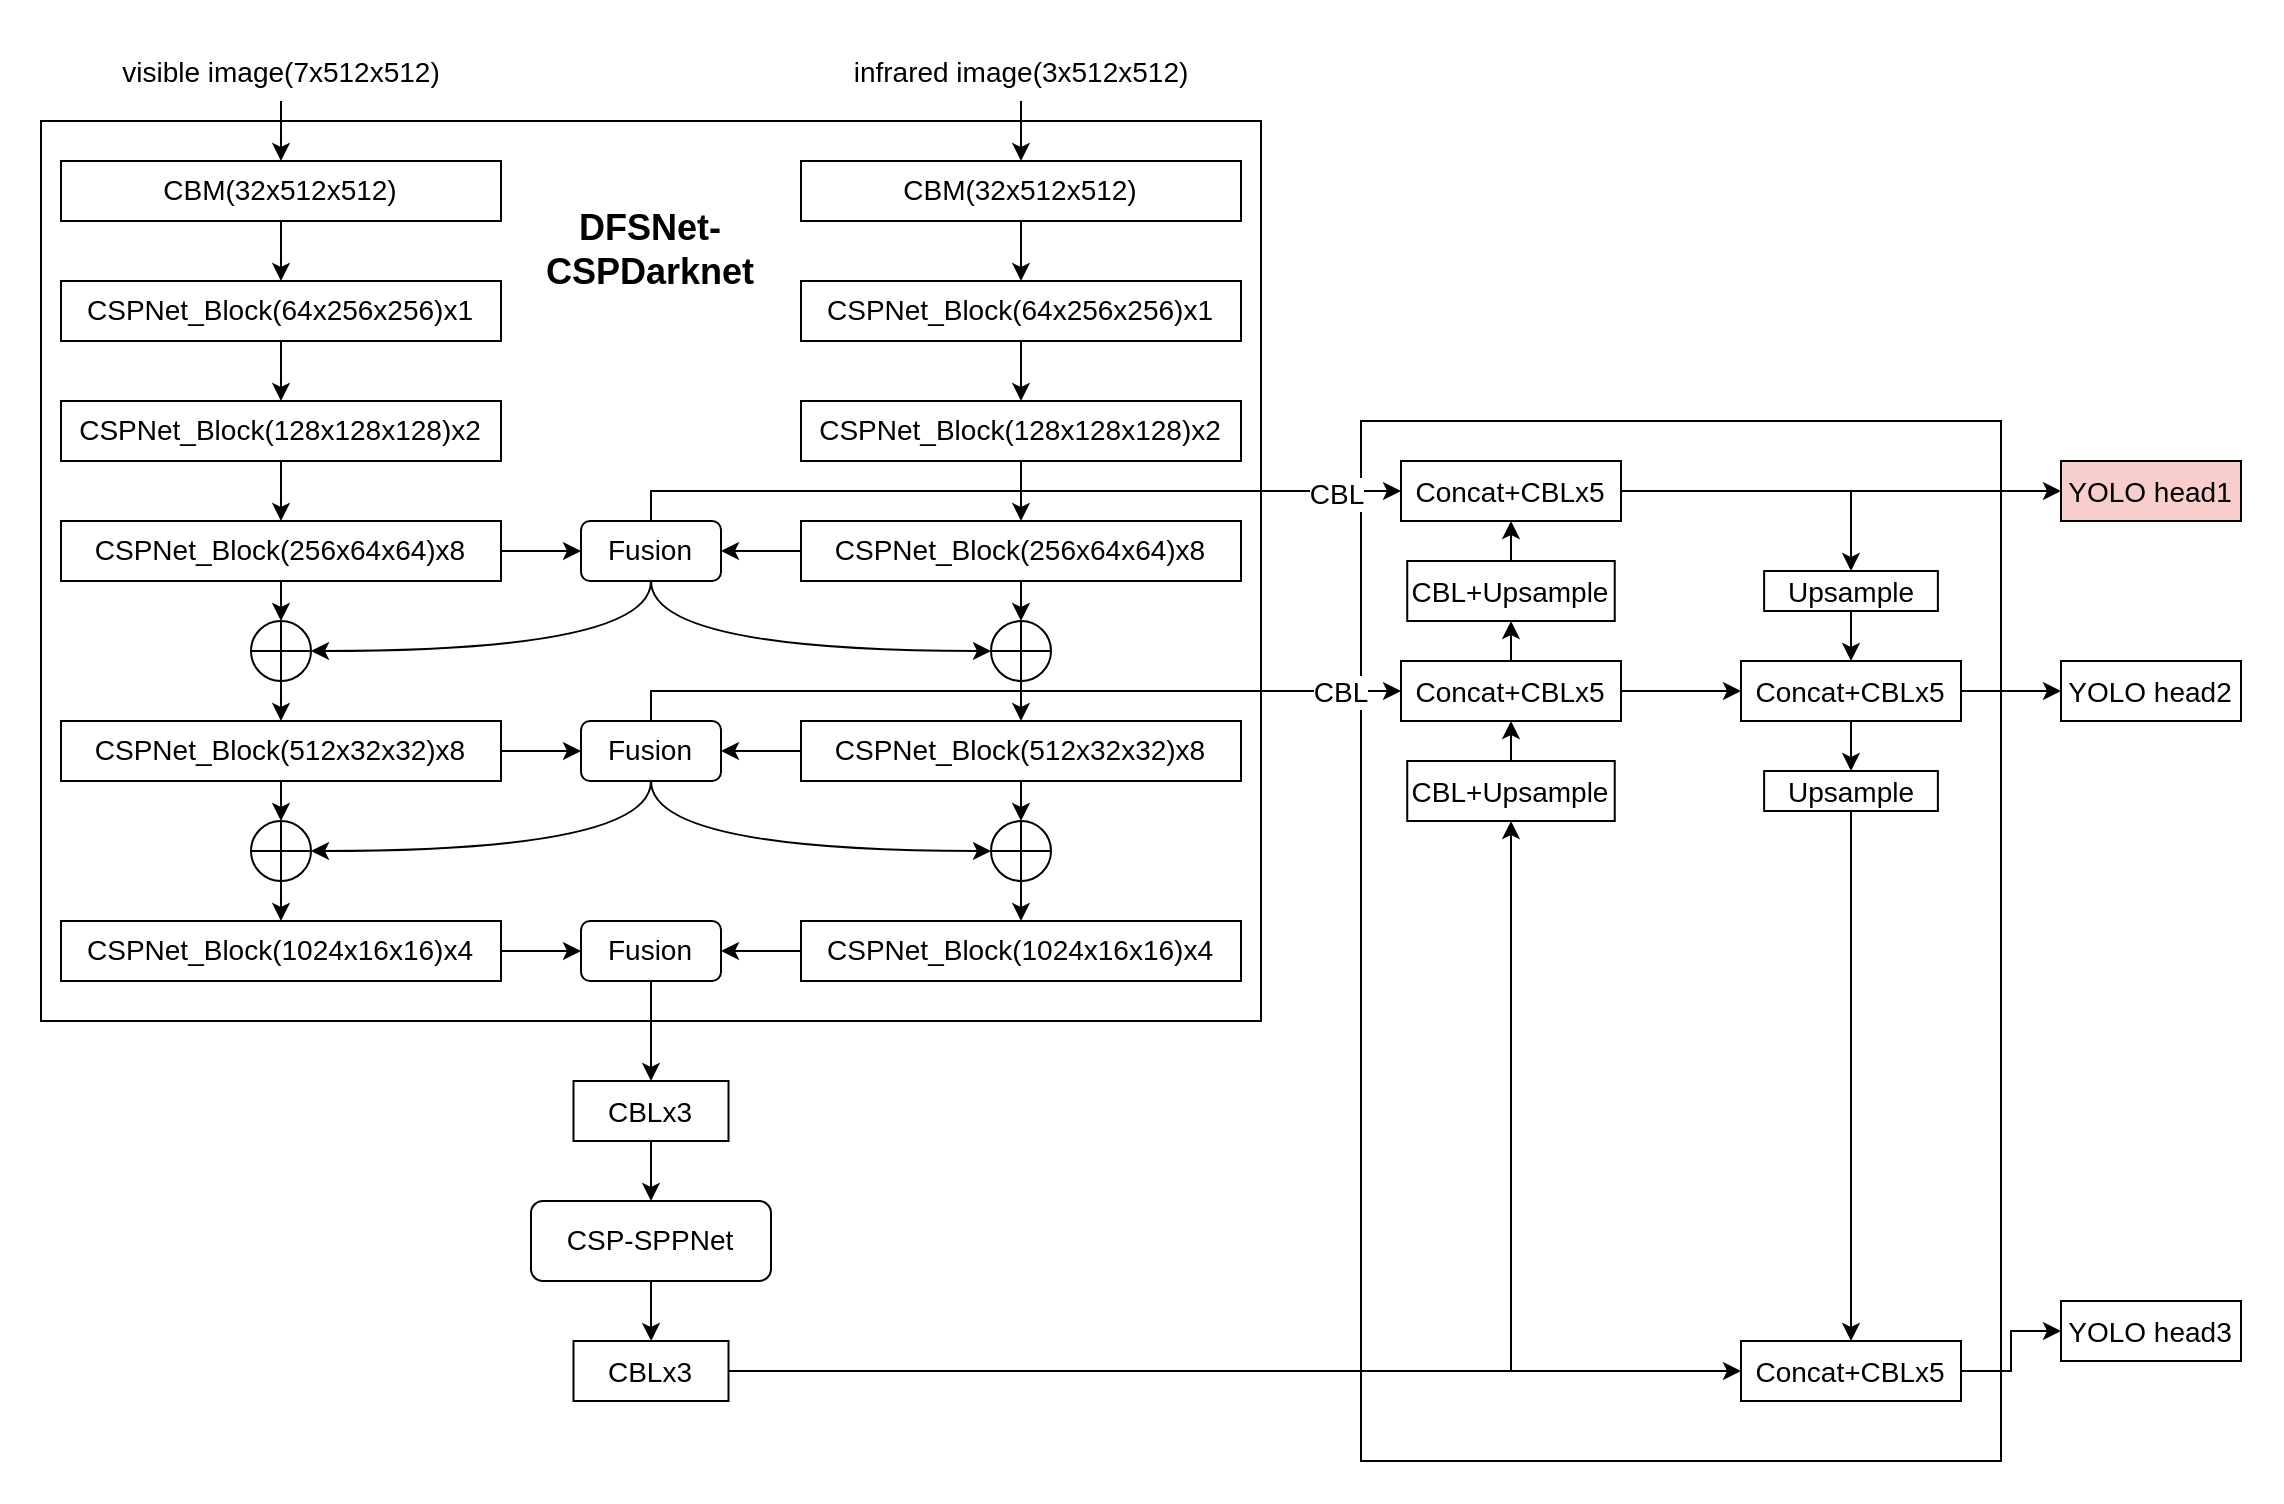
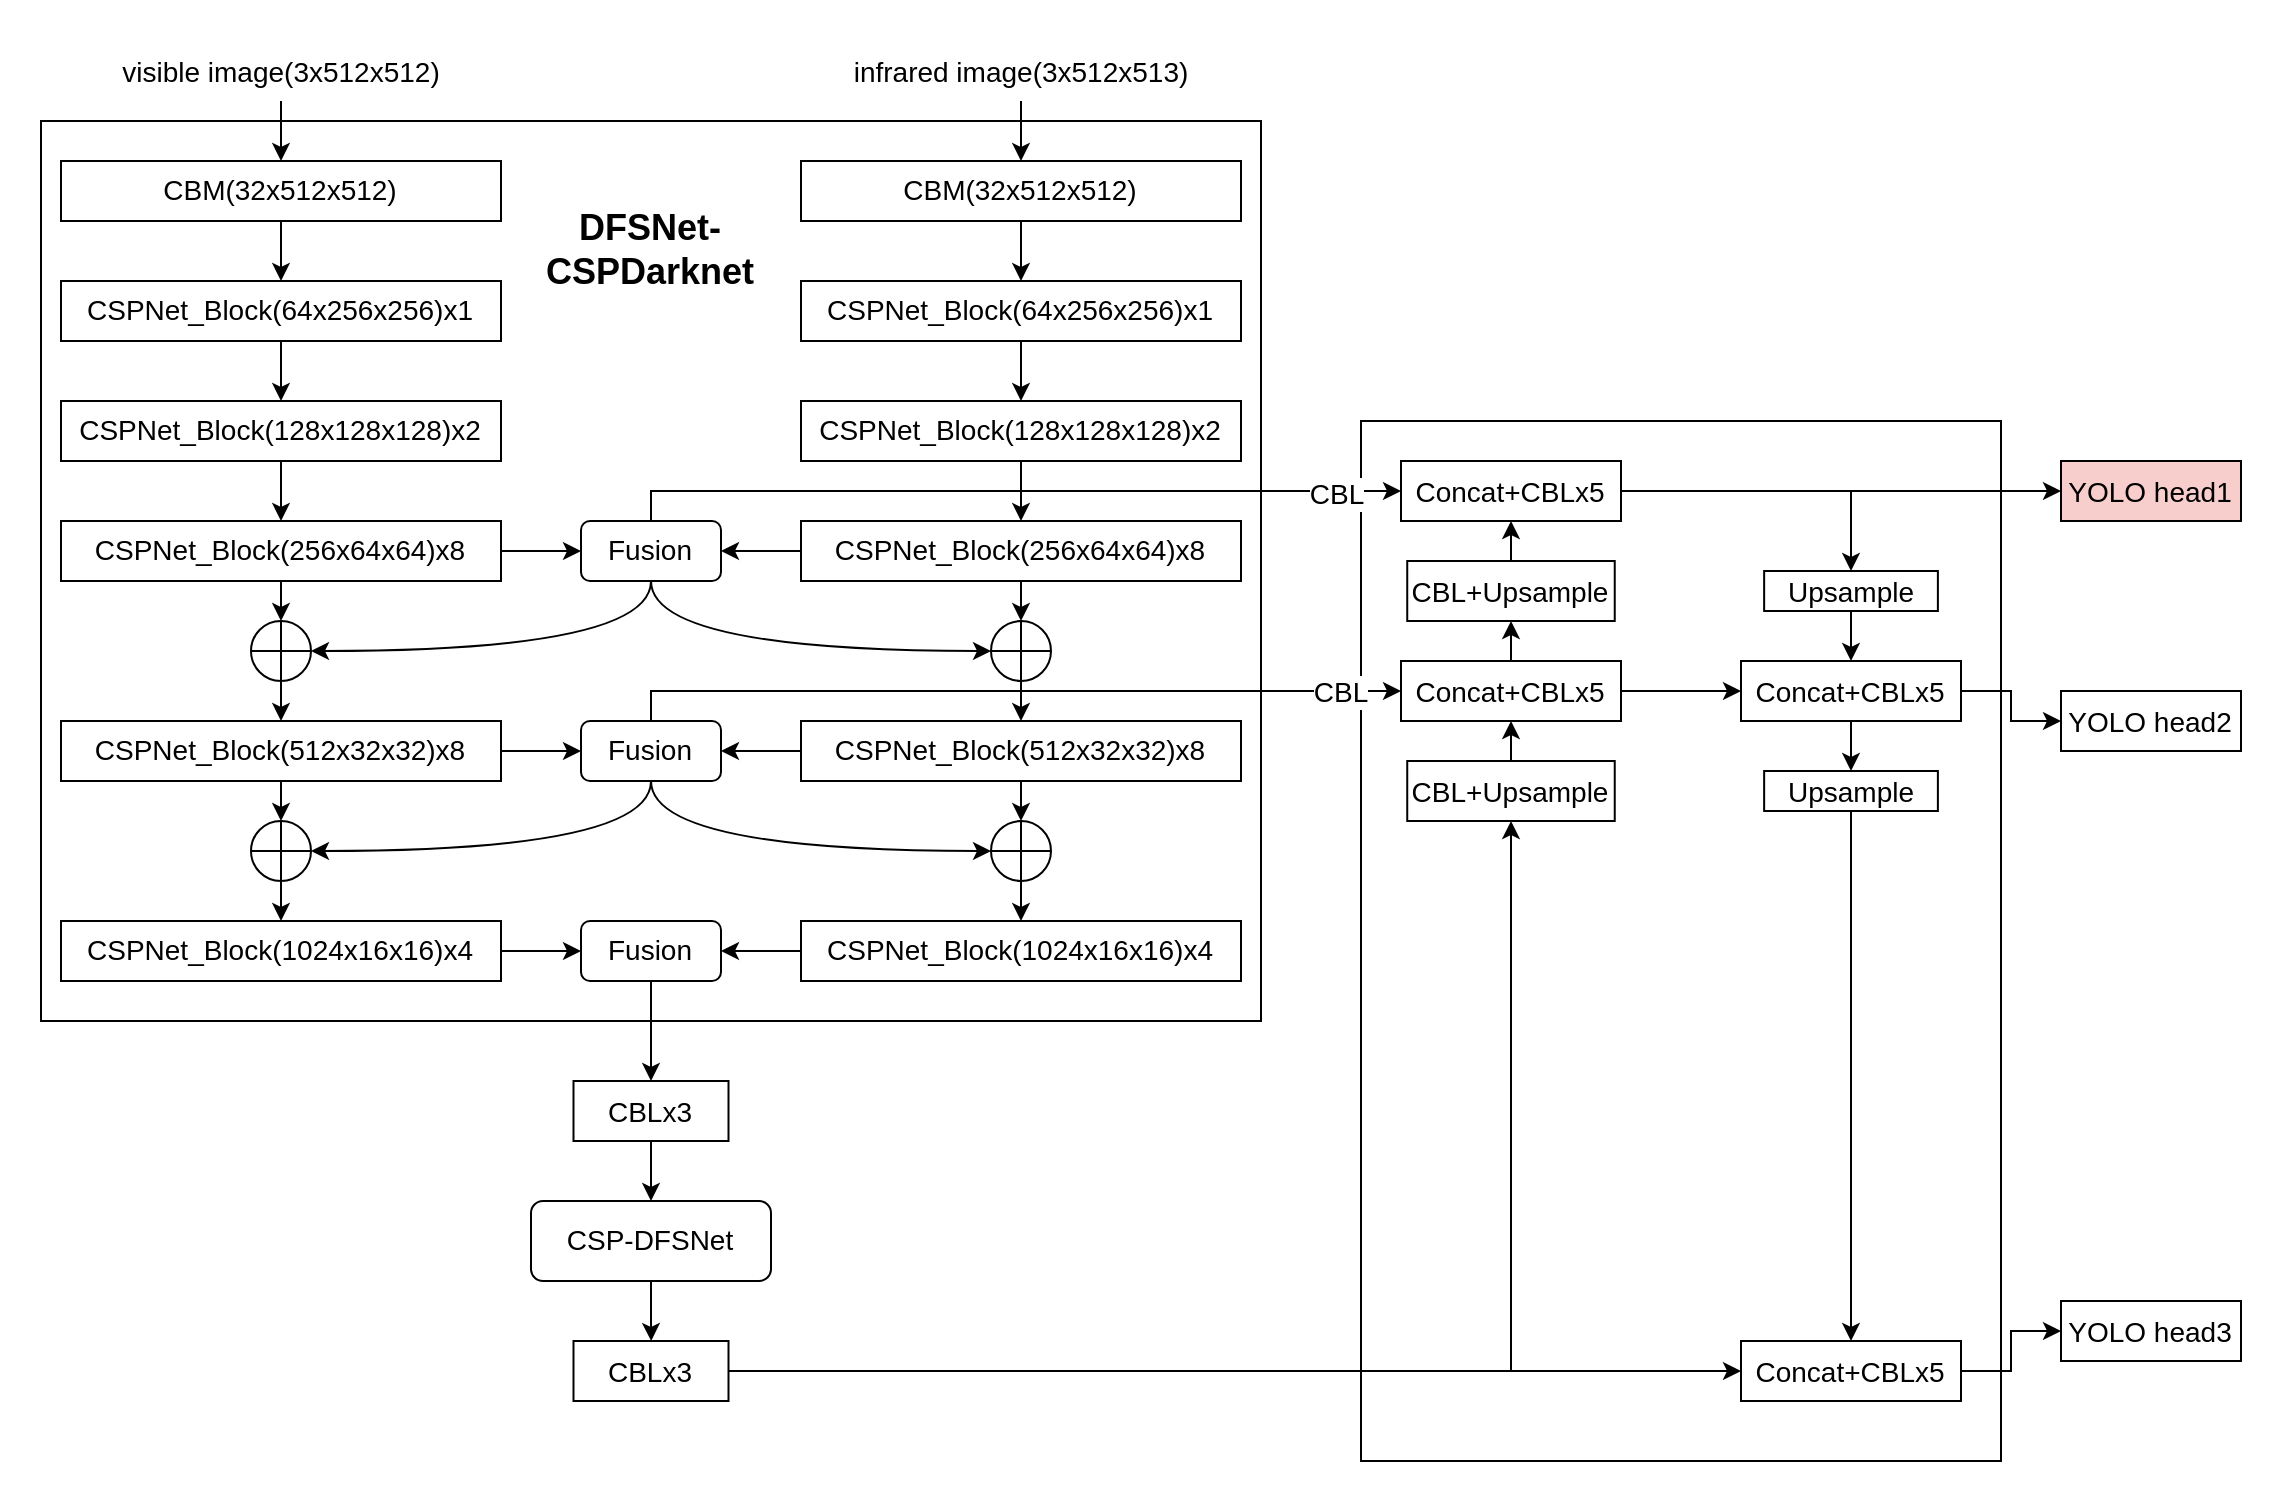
- <mxCell id="85" value="&lt;span style=&quot;font-size: 14px&quot;&gt;visible image(7x512x512)&lt;/span&gt;" style="text;html=1;strokeColor=none;fillColor=none;align=center;verticalAlign=middle;whiteSpace=wrap;rounded=0;fontSize=18;" vertex="1" parent="1"><mxGeometry x="52.5" y="20" width="175" height="30" as="geometry" /></mxCell>
+ <mxCell id="85" value="&lt;span style=&quot;font-size: 14px&quot;&gt;visible image(3x512x512)&lt;/span&gt;" style="text;html=1;strokeColor=none;fillColor=none;align=center;verticalAlign=middle;whiteSpace=wrap;rounded=0;fontSize=18;" vertex="1" parent="1"><mxGeometry x="52.5" y="20" width="175" height="30" as="geometry" /></mxCell>
- <mxCell id="84" value="&lt;span style=&quot;font-size: 14px&quot;&gt;infrared image(3x512x512)&lt;/span&gt;" style="text;html=1;strokeColor=none;fillColor=none;align=center;verticalAlign=middle;whiteSpace=wrap;rounded=0;fontSize=18;" vertex="1" parent="1"><mxGeometry x="418.5" y="20" width="183" height="30" as="geometry" /></mxCell>
+ <mxCell id="84" value="&lt;span style=&quot;font-size: 14px&quot;&gt;infrared image(3x512x513)&lt;/span&gt;" style="text;html=1;strokeColor=none;fillColor=none;align=center;verticalAlign=middle;whiteSpace=wrap;rounded=0;fontSize=18;" vertex="1" parent="1"><mxGeometry x="418.5" y="20" width="183" height="30" as="geometry" /></mxCell>
- <mxCell id="82" value="&lt;span style=&quot;font-size: 14px&quot;&gt;YOLO head2&lt;/span&gt;" style="rounded=0;whiteSpace=wrap;html=1;fontSize=18;" vertex="1" parent="1"><mxGeometry x="1030" y="330" width="90" height="30" as="geometry" /></mxCell>
+ <mxCell id="82" value="&lt;span style=&quot;font-size: 14px&quot;&gt;YOLO head2&lt;/span&gt;" style="rounded=0;whiteSpace=wrap;html=1;fontSize=18;" vertex="1" parent="1"><mxGeometry x="1030" y="345" width="90" height="30" as="geometry" /></mxCell>
- <mxCell id="58" value="CSP-SPPNet" style="rounded=1;whiteSpace=wrap;html=1;fontSize=14;" vertex="1" parent="1"><mxGeometry x="265" y="600" width="120" height="40" as="geometry" /></mxCell>
+ <mxCell id="58" value="CSP-DFSNet" style="rounded=1;whiteSpace=wrap;html=1;fontSize=14;" vertex="1" parent="1"><mxGeometry x="265" y="600" width="120" height="40" as="geometry" /></mxCell>
